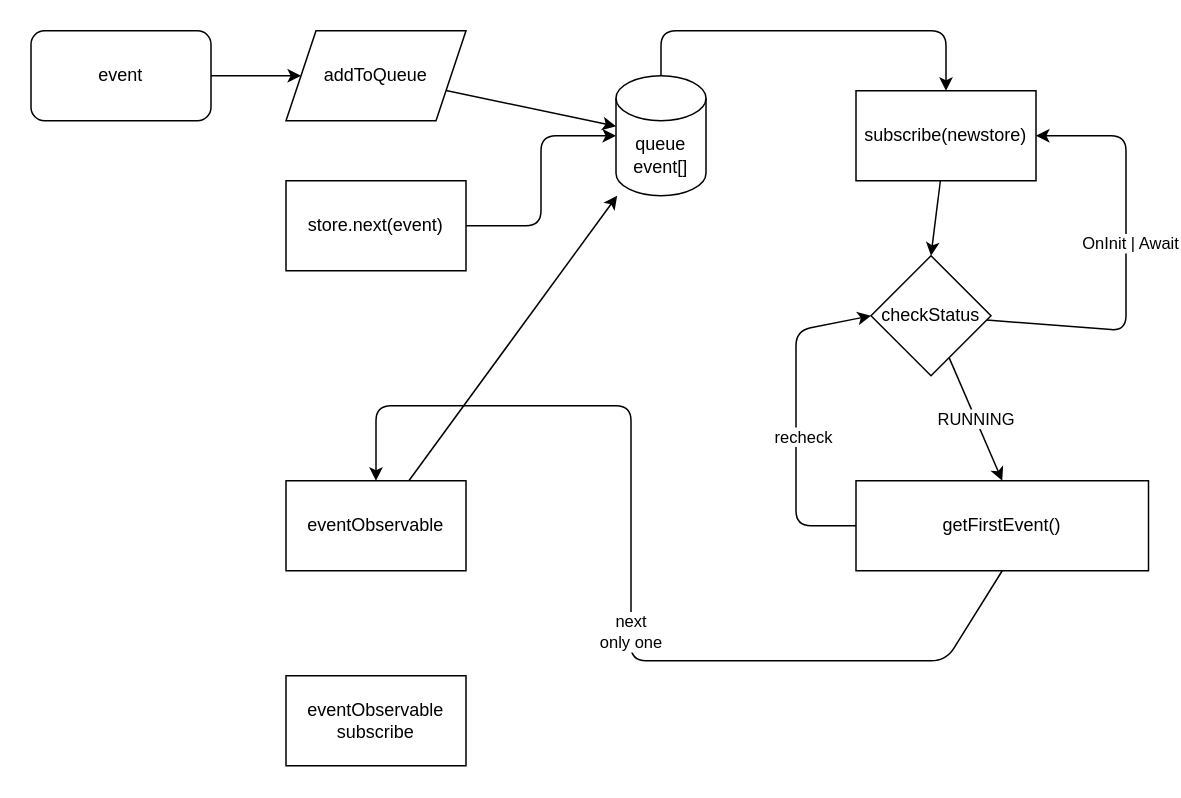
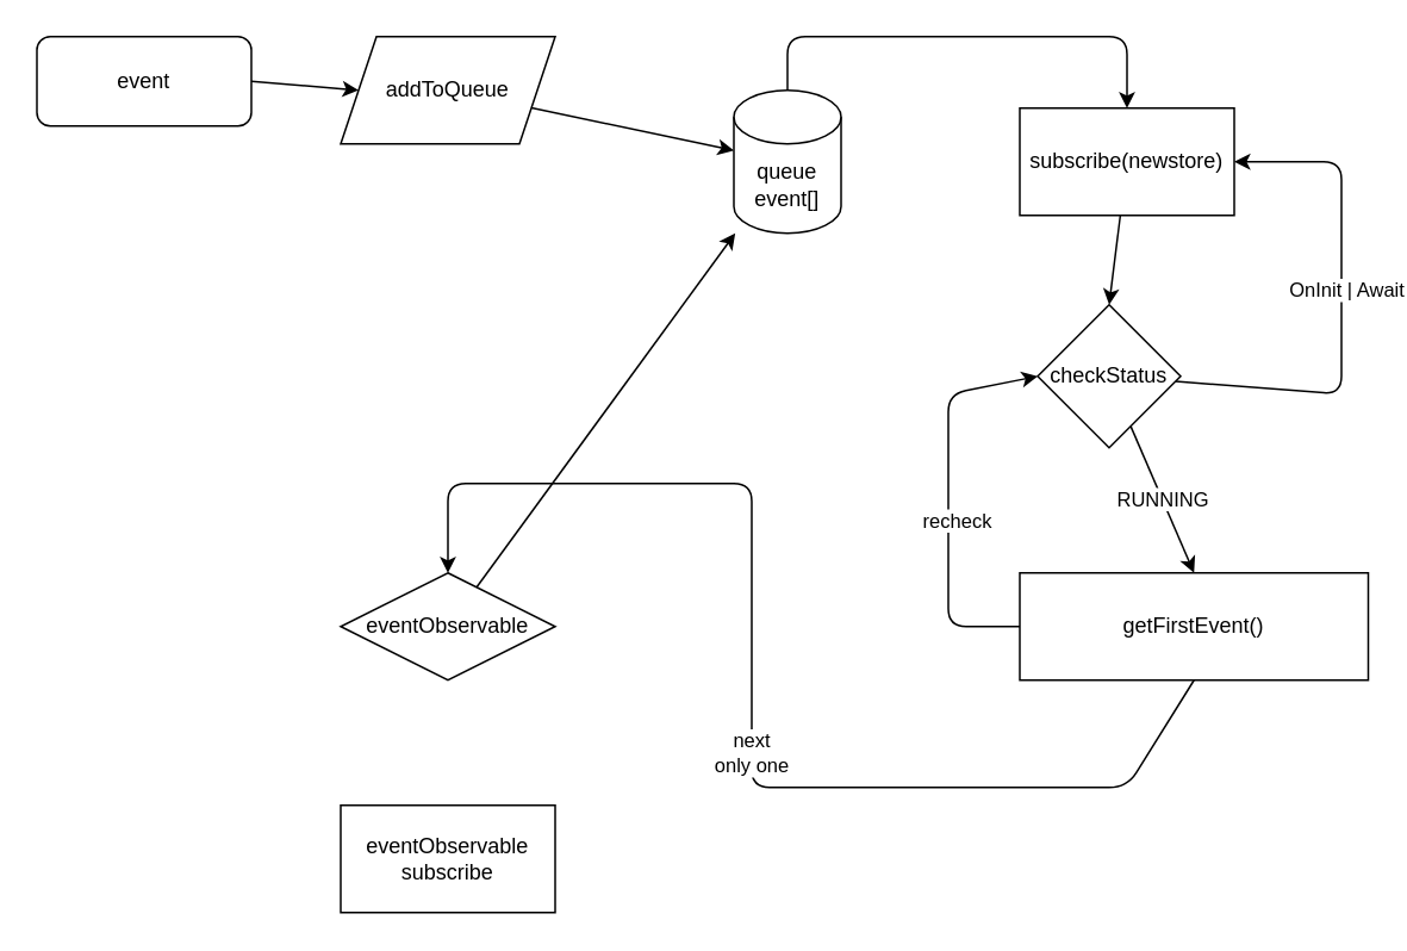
- <mxCell id="3" value="event" style="rounded=1;whiteSpace=wrap;html=1;" parent="1" vertex="1"><mxGeometry x="20" y="20" width="120" height="60" as="geometry" /></mxCell>
+ <mxCell id="3" value="event" style="rounded=1;whiteSpace=wrap;html=1;" parent="1" vertex="1"><mxGeometry x="20" y="20" width="120" height="50" as="geometry" /></mxCell>
- <mxCell id="8" style="edgeStyle=none;html=1;exitX=1;exitY=0.5;exitDx=0;exitDy=0;entryX=0;entryY=0.5;entryDx=0;entryDy=0;entryPerimeter=0;" parent="1" source="9" target="7" edge="1"><mxGeometry relative="1" as="geometry"><Array as="points"><mxPoint x="360" y="150" /><mxPoint x="360" y="90" /></Array></mxGeometry></mxCell>
- <mxCell id="9" value="store.next(event)" style="rounded=0;whiteSpace=wrap;html=1;" parent="1" vertex="1"><mxGeometry x="190" y="120" width="120" height="60" as="geometry" /></mxCell>
- <mxCell id="22" value="eventObservable" style="rounded=0;whiteSpace=wrap;html=1;" parent="1" vertex="1"><mxGeometry x="190" y="320" width="120" height="60" as="geometry" /></mxCell>
+ <mxCell id="22" value="eventObservable" style="rhombus;whiteSpace=wrap;html=1;" parent="1" vertex="1"><mxGeometry x="190" y="320" width="120" height="60" as="geometry" /></mxCell>
